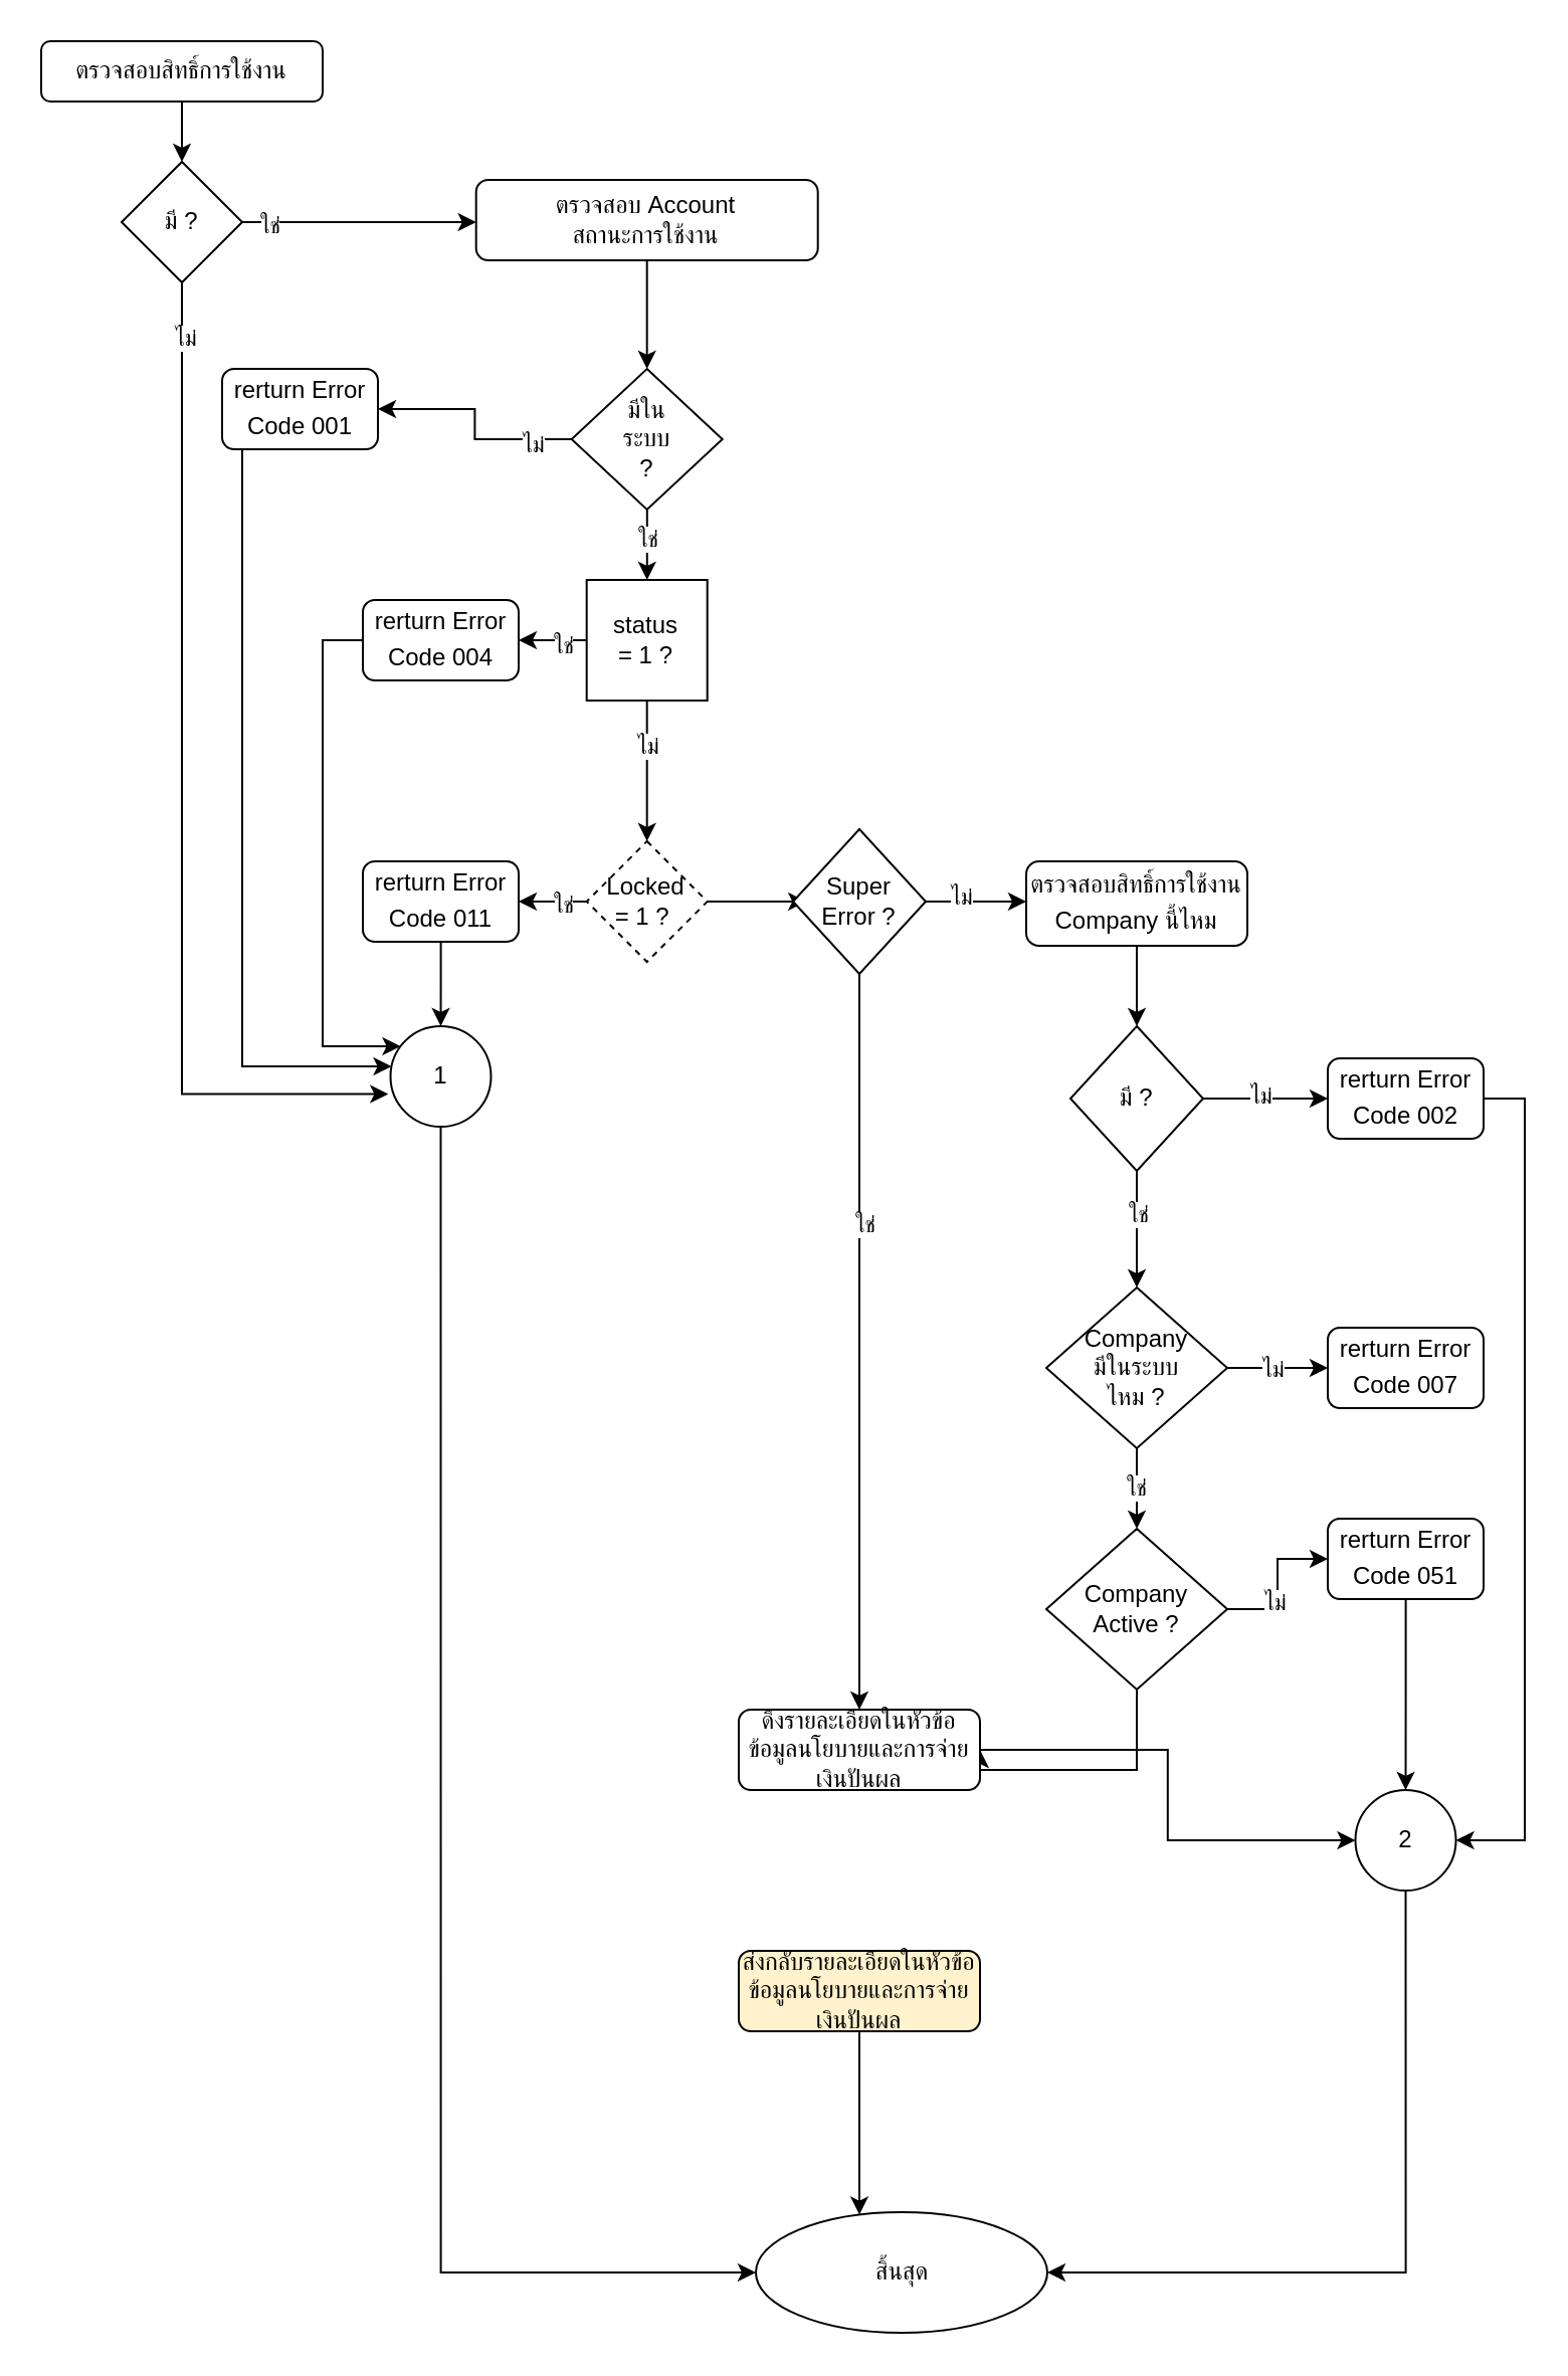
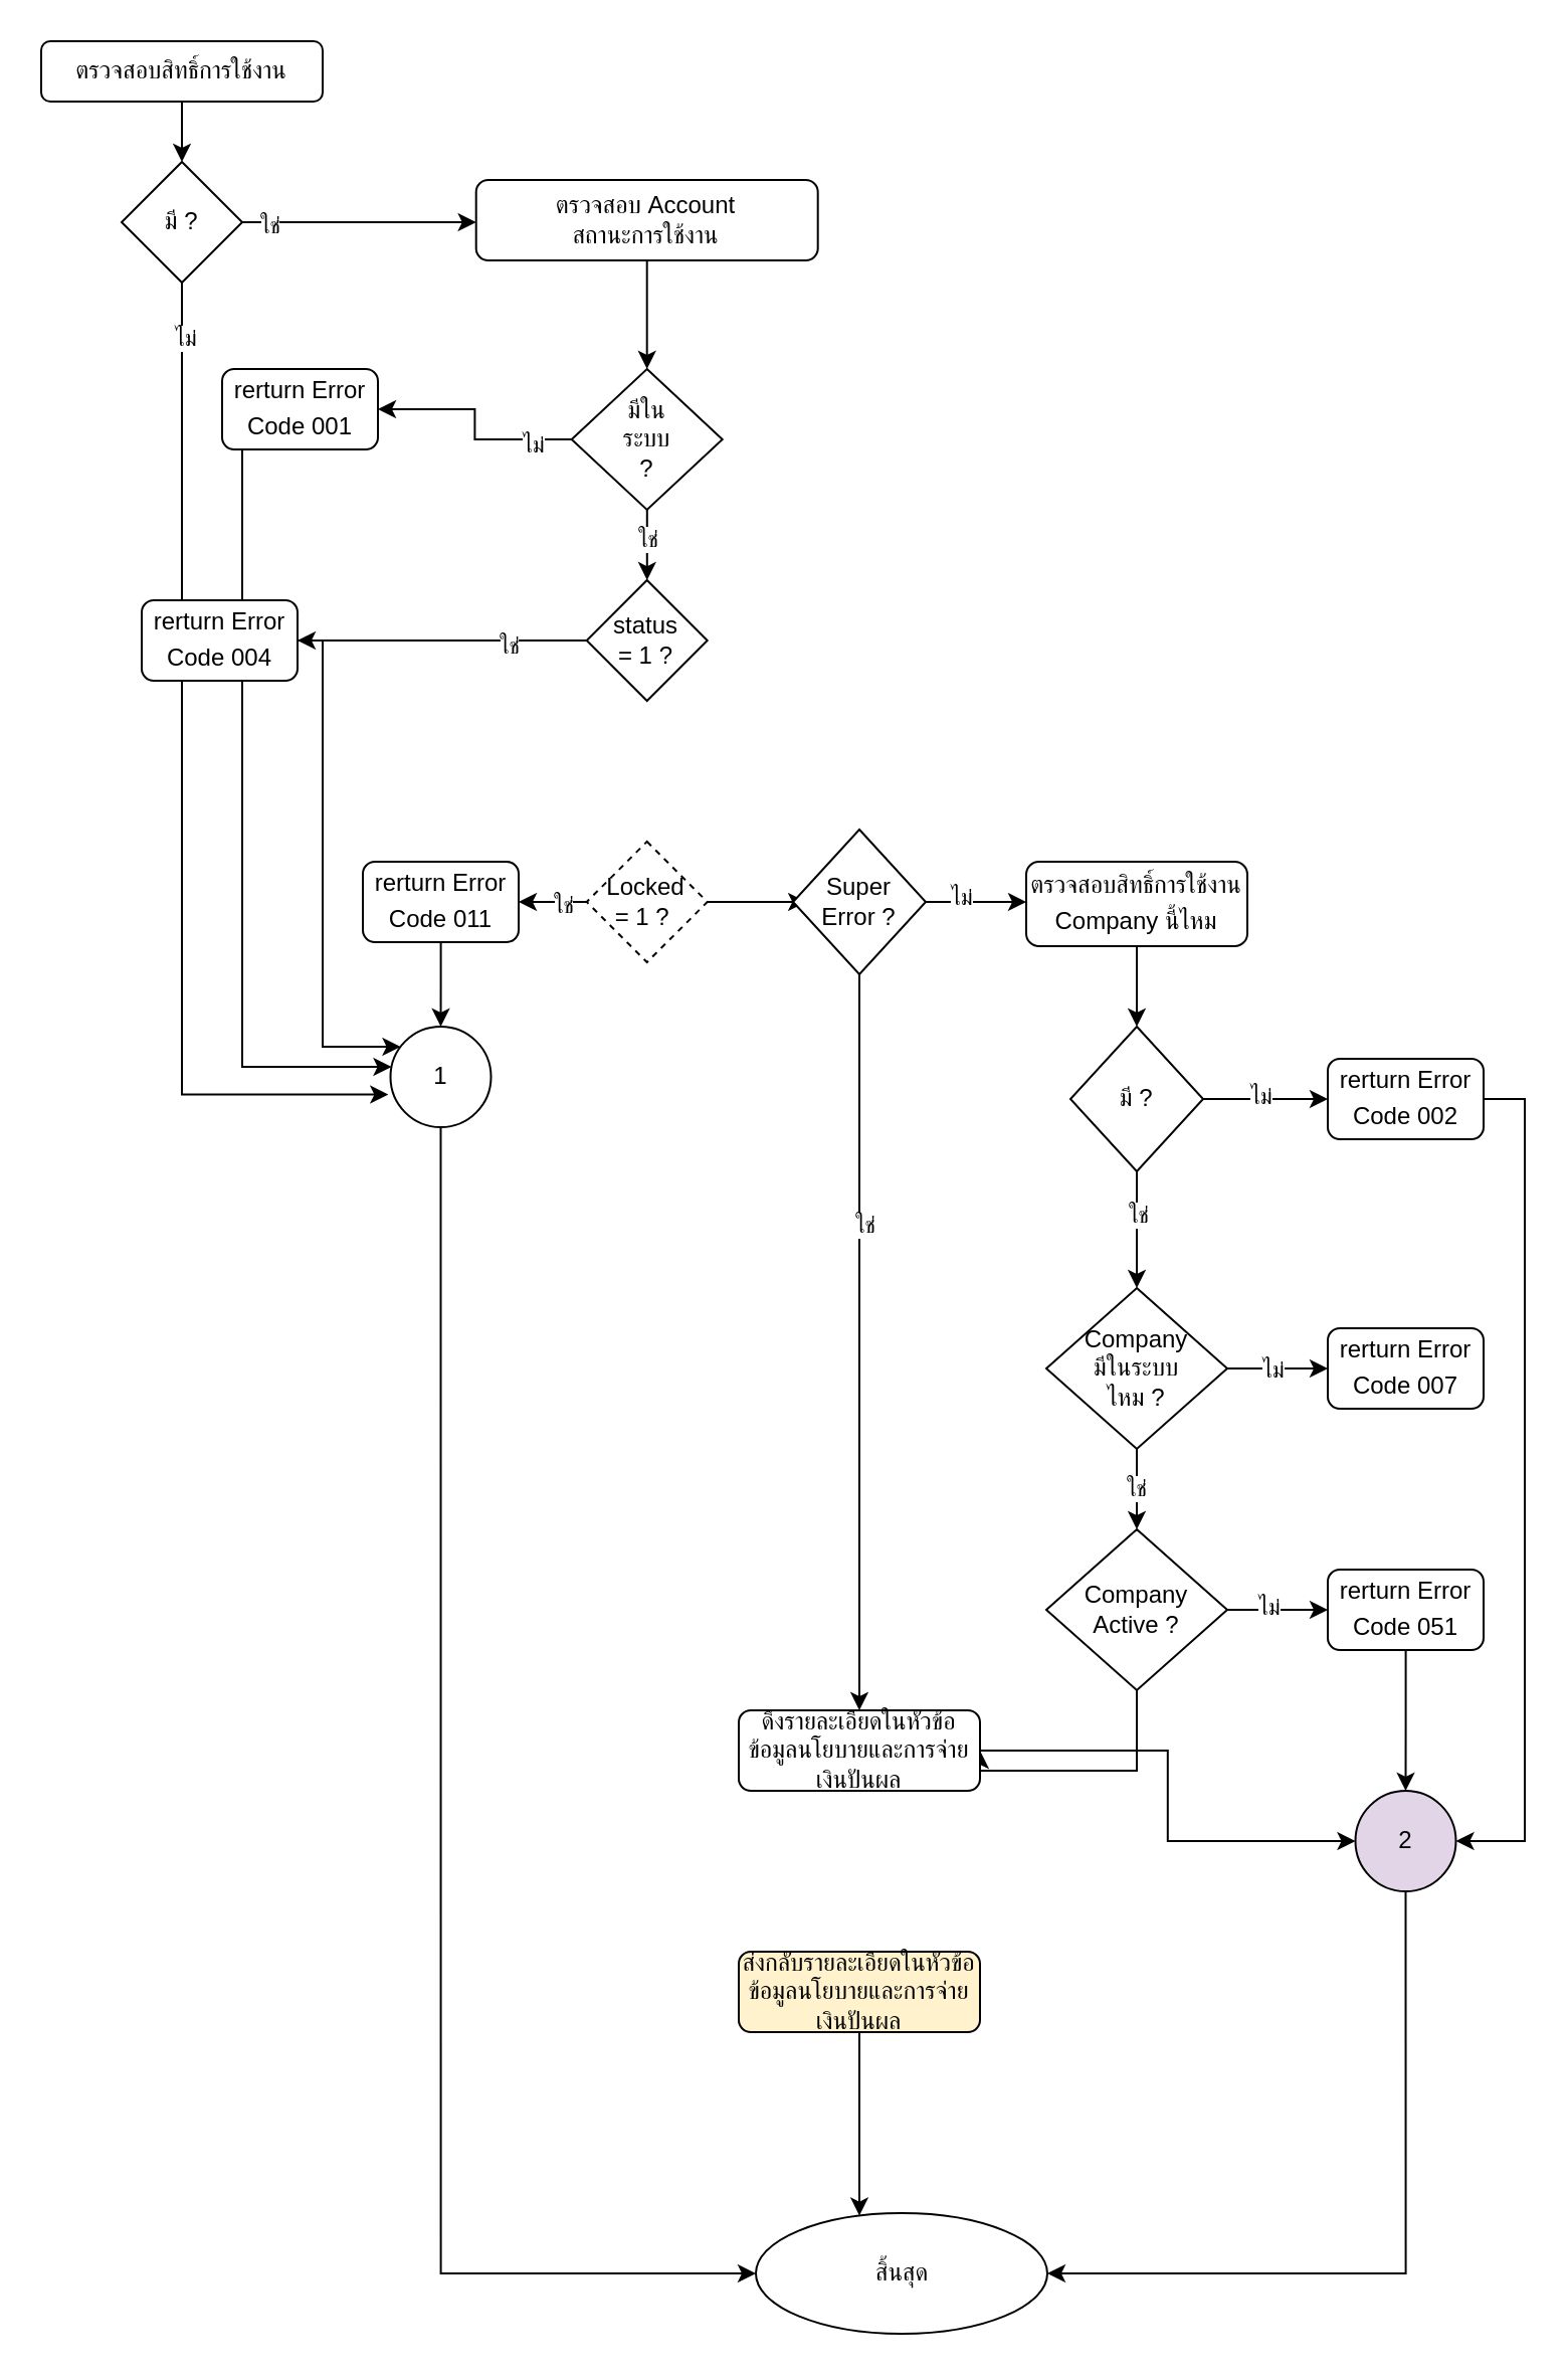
- <mxCell id="29" value="rerturn Error Code&amp;nbsp;004&lt;span style=&quot;font-size: medium; text-align: start;&quot;&gt;&lt;/span&gt;" style="rounded=1;whiteSpace=wrap;html=1;" vertex="1" parent="1"><mxGeometry x="180" y="298" width="77.5" height="40" as="geometry" /></mxCell>
+ <mxCell id="29" value="rerturn Error Code&amp;nbsp;004&lt;span style=&quot;font-size: medium; text-align: start;&quot;&gt;&lt;/span&gt;" style="rounded=1;whiteSpace=wrap;html=1;" vertex="1" parent="1"><mxGeometry x="70" y="298" width="77.5" height="40" as="geometry" /></mxCell>
- <mxCell id="12" value="status&lt;br style=&quot;border-color: var(--border-color);&quot;&gt;= 1 ?" style="whiteSpace=wrap;html=1;rounded=0;" vertex="1" parent="1"><mxGeometry x="291.35" y="288" width="60" height="60" as="geometry" /></mxCell>
+ <mxCell id="12" value="status&lt;br style=&quot;border-color: var(--border-color);&quot;&gt;= 1 ?" style="rhombus;whiteSpace=wrap;html=1;" vertex="1" parent="1"><mxGeometry x="291.35" y="288" width="60" height="60" as="geometry" /></mxCell>
- <mxCell id="16" value="" style="edgeStyle=orthogonalEdgeStyle;rounded=0;orthogonalLoop=1;jettySize=auto;html=1;" edge="1" parent="1" source="12" target="15"><mxGeometry relative="1" as="geometry" /></mxCell>
- <mxCell id="17" value="ไม่" style="edgeLabel;html=1;align=center;verticalAlign=middle;resizable=0;points=[];" vertex="1" connectable="0" parent="16"><mxGeometry x="-0.374" relative="1" as="geometry"><mxPoint as="offset" /></mxGeometry></mxCell>
- <mxCell id="57" value="rerturn Error Code&amp;nbsp;051&lt;span style=&quot;font-size: medium; text-align: start;&quot;&gt;&lt;/span&gt;" style="rounded=1;whiteSpace=wrap;html=1;" vertex="1" parent="1"><mxGeometry x="660" y="755" width="77.5" height="40" as="geometry" /></mxCell>
+ <mxCell id="57" value="rerturn Error Code&amp;nbsp;051&lt;span style=&quot;font-size: medium; text-align: start;&quot;&gt;&lt;/span&gt;" style="rounded=1;whiteSpace=wrap;html=1;" vertex="1" parent="1"><mxGeometry x="660" y="780" width="77.5" height="40" as="geometry" /></mxCell>
- <mxCell id="61" value="2" style="ellipse;whiteSpace=wrap;html=1;aspect=fixed;" vertex="1" parent="1"><mxGeometry x="673.75" y="890" width="50" height="50" as="geometry" /></mxCell>
+ <mxCell id="61" value="2" style="ellipse;whiteSpace=wrap;html=1;aspect=fixed;fillColor=#e1d5e7;" vertex="1" parent="1"><mxGeometry x="673.75" y="890" width="50" height="50" as="geometry" /></mxCell>
